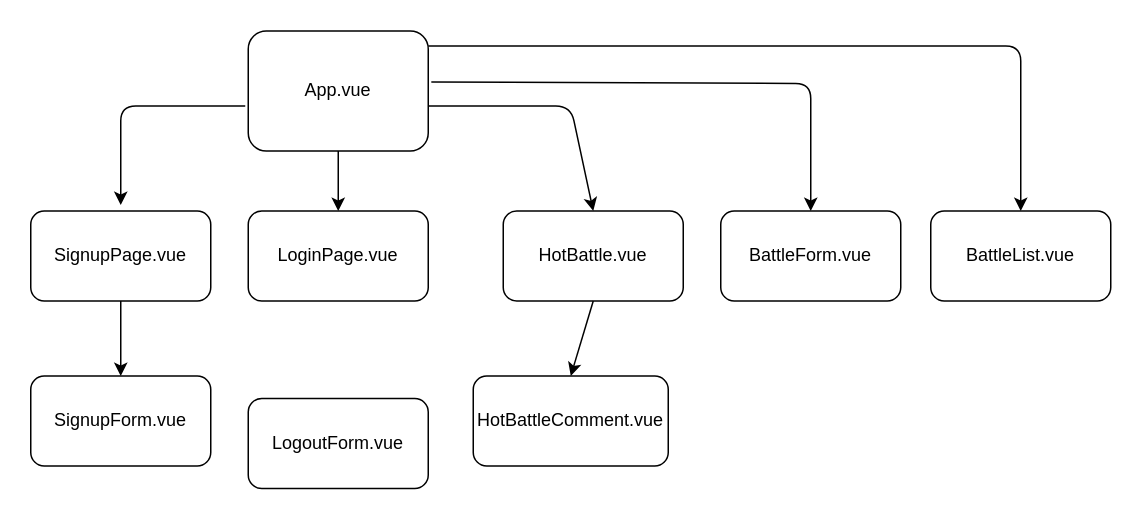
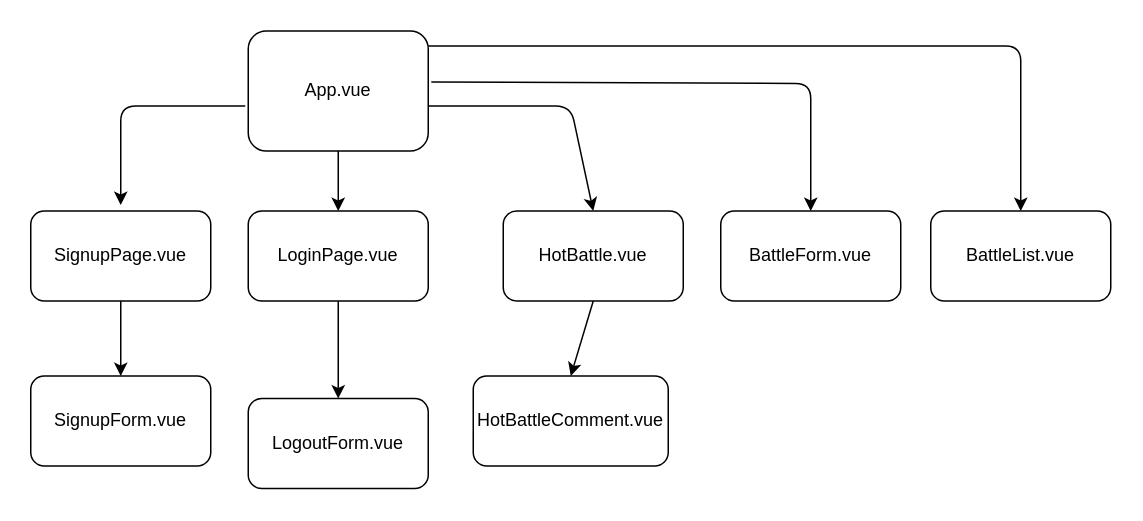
+ <mxCell id="8" value="" style="endArrow=classic;html=1;exitX=0.5;exitY=1;exitDx=0;exitDy=0;entryX=0.5;entryY=0;entryDx=0;entryDy=0;" edge="1" parent="1" source="5" target="6"><mxGeometry width="50" height="50" relative="1" as="geometry"><mxPoint x="200" y="390" as="sourcePoint" /><mxPoint x="250" y="340" as="targetPoint" /></mxGeometry></mxCell>
